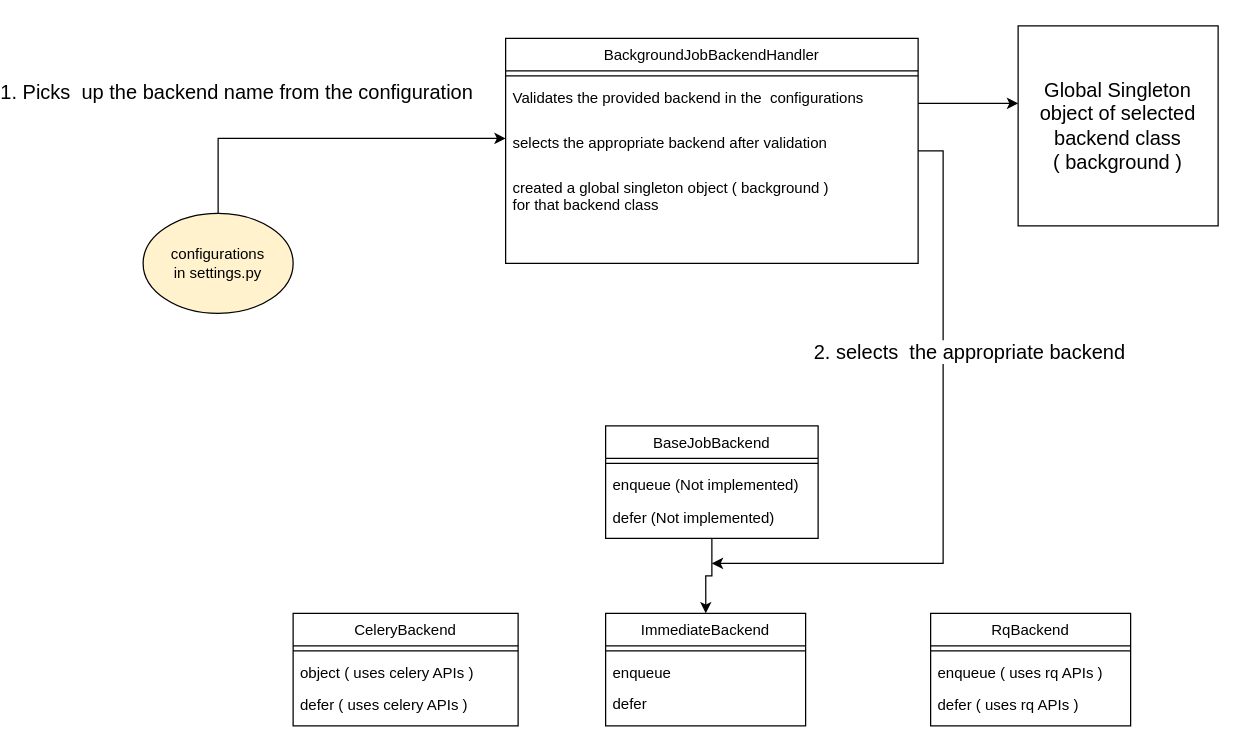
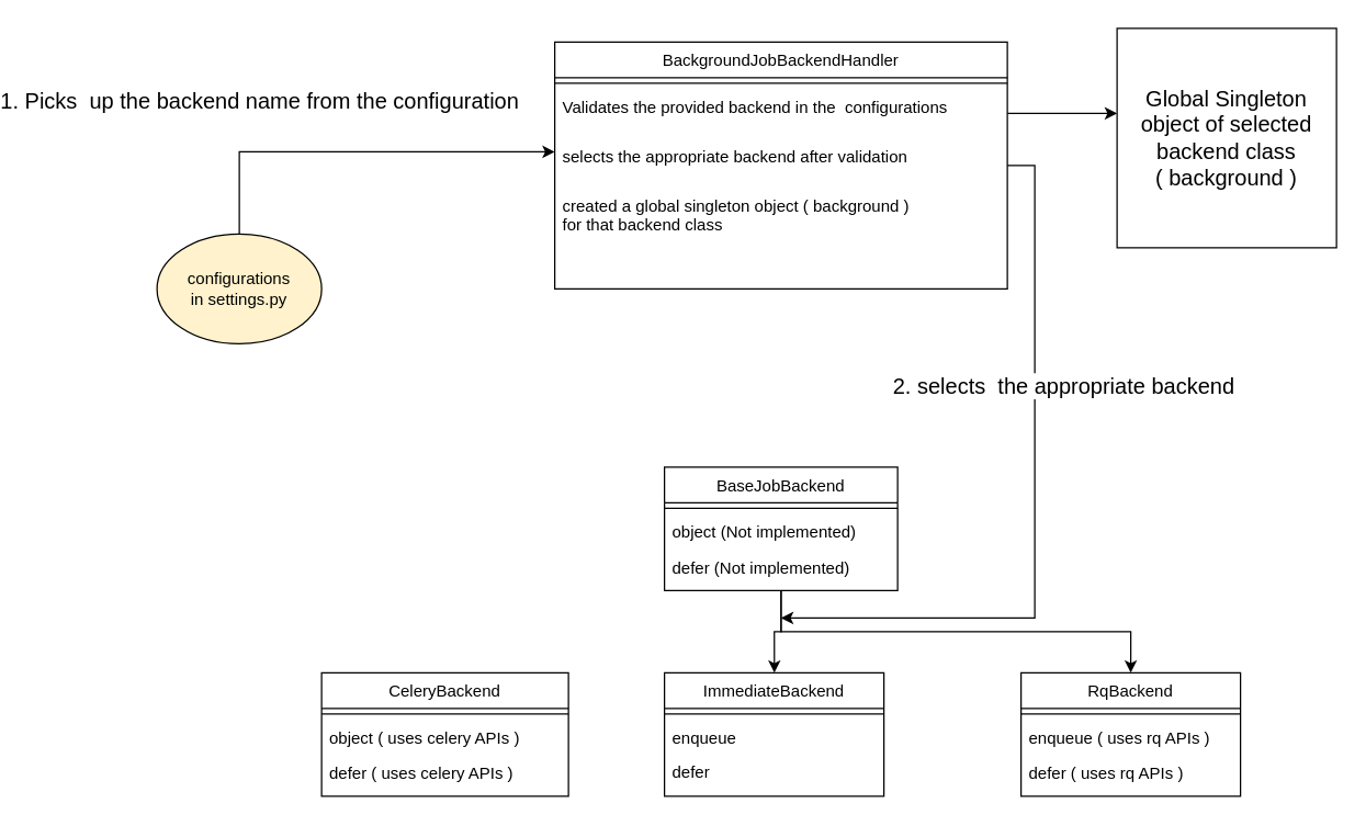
- <mxCell id="6" value="enqueue (Not implemented)" style="text;align=left;verticalAlign=top;spacingLeft=4;spacingRight=4;overflow=hidden;rotatable=0;points=[[0,0.5],[1,0.5]];portConstraint=eastwest;" parent="4" vertex="1"><mxGeometry y="34" width="170" height="26" as="geometry" /></mxCell>
+ <mxCell id="6" value="object (Not implemented)" style="text;align=left;verticalAlign=top;spacingLeft=4;spacingRight=4;overflow=hidden;rotatable=0;points=[[0,0.5],[1,0.5]];portConstraint=eastwest;" parent="4" vertex="1"><mxGeometry y="34" width="170" height="26" as="geometry" /></mxCell>
+ <mxCell id="3" style="edgeStyle=orthogonalEdgeStyle;rounded=0;orthogonalLoop=1;jettySize=auto;html=1;exitX=0.5;exitY=1;exitDx=0;exitDy=0;entryX=0.5;entryY=0;entryDx=0;entryDy=0;" edge="1" parent="1" source="4" target="16"><mxGeometry relative="1" as="geometry"><mxPoint x="790" y="480" as="targetPoint" /></mxGeometry></mxCell>
